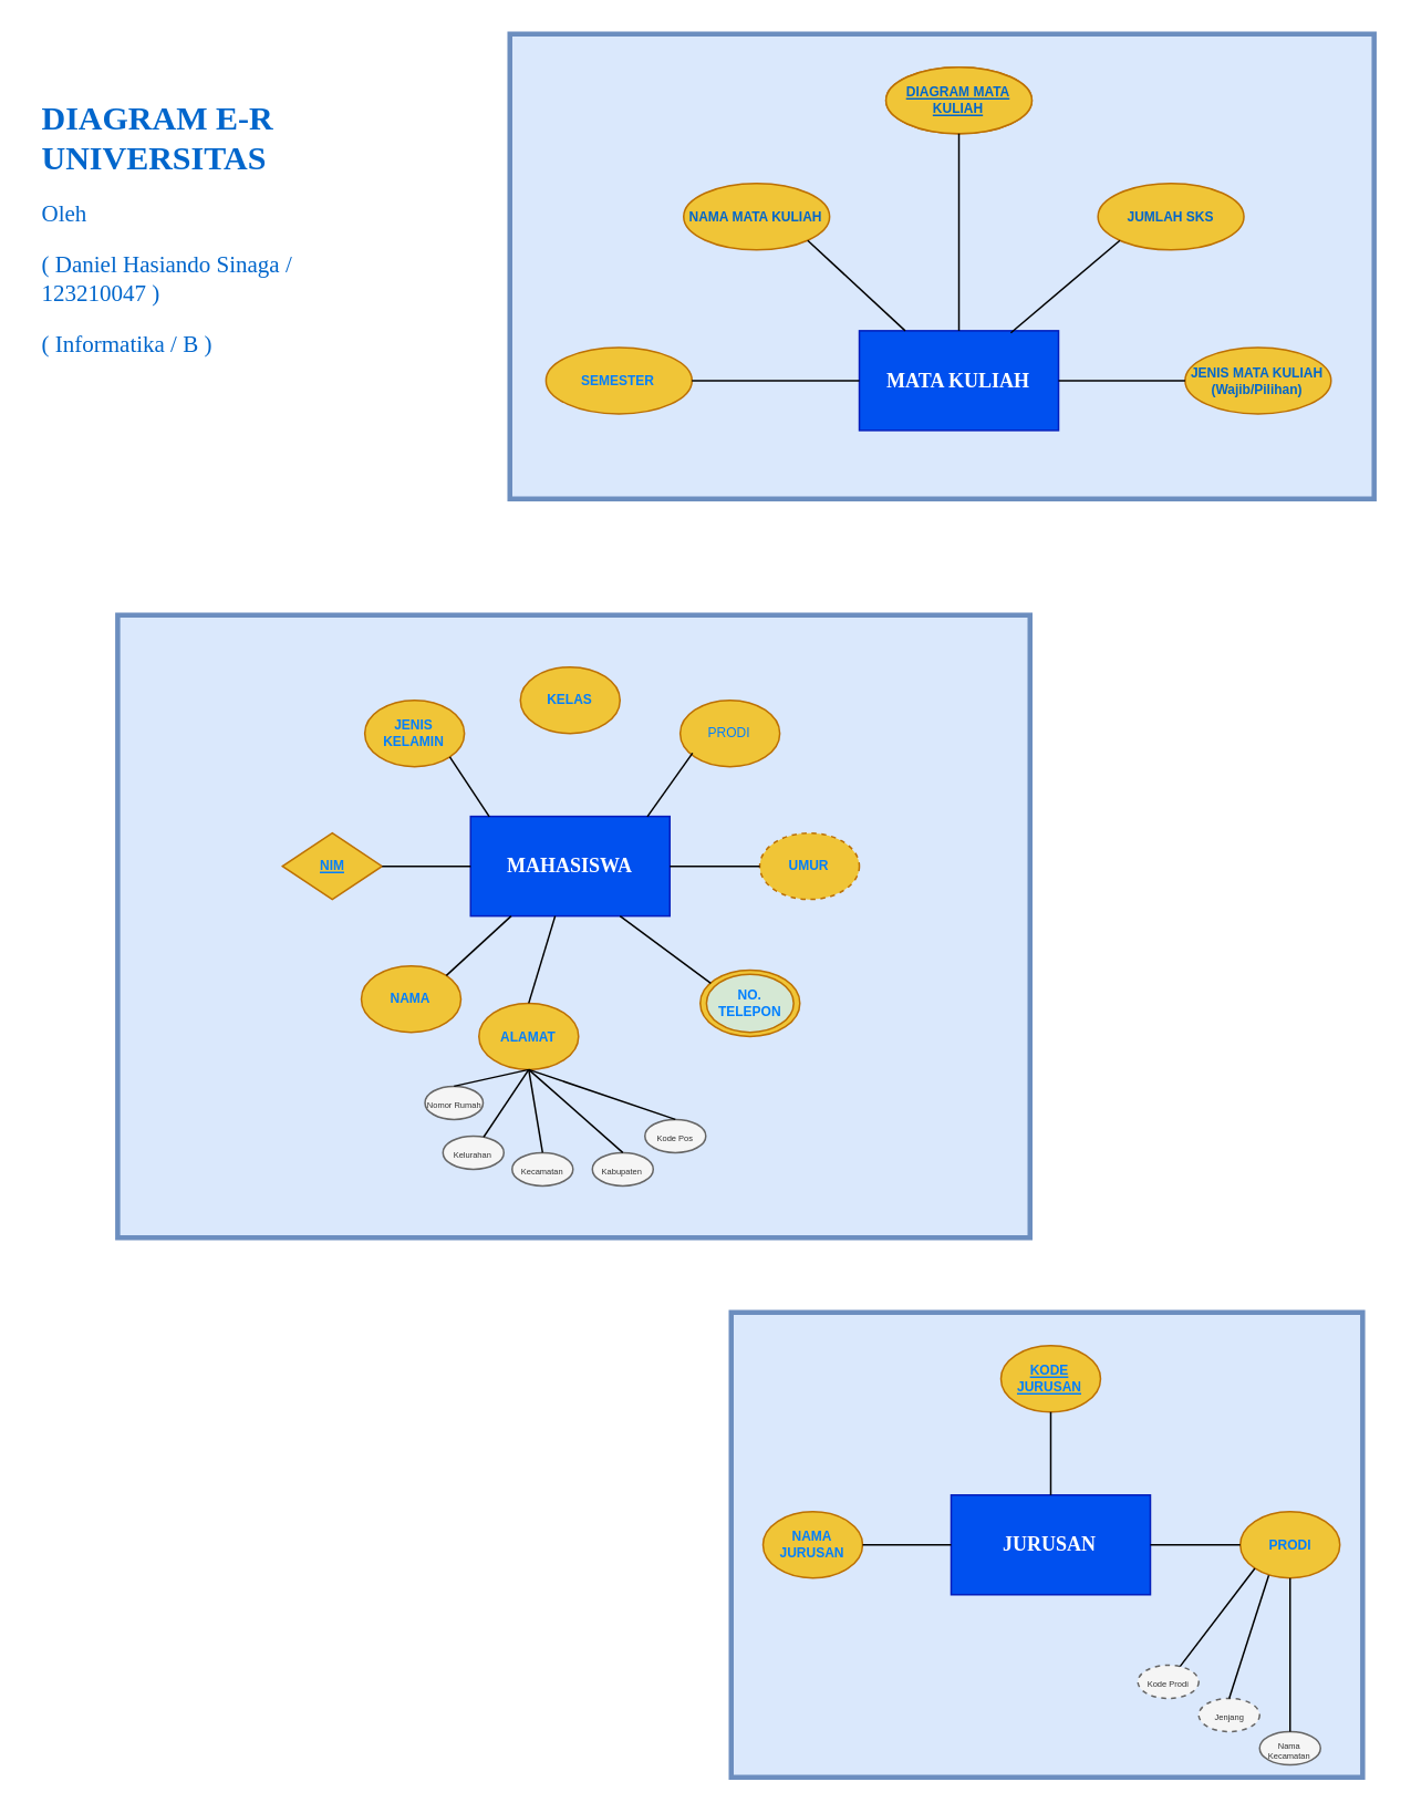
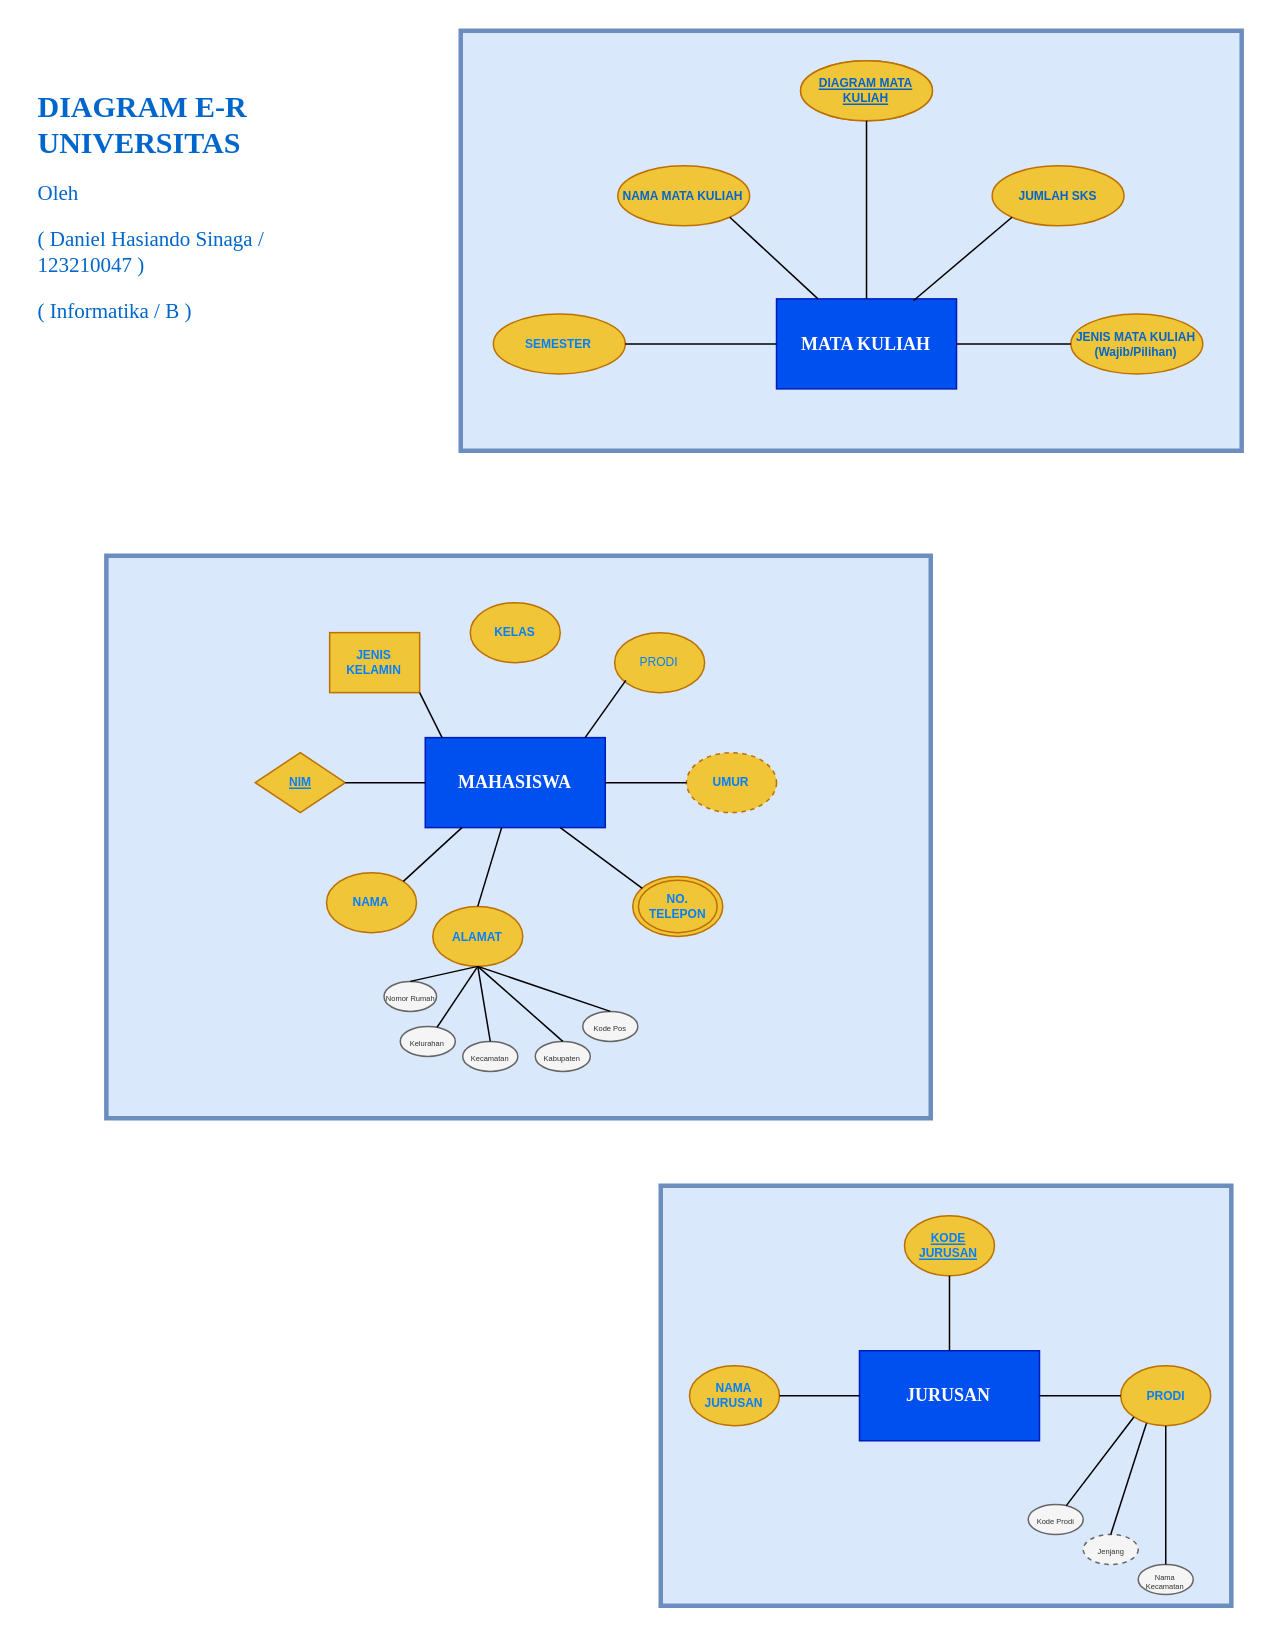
- <mxCell id="8" value="JENIS KELAMIN" style="ellipse;whiteSpace=wrap;html=1;fontSize=8;strokeColor=#BD7000;fontColor=#007FFF;fillColor=#F0C537;fontStyle=1" parent="1" vertex="1"><mxGeometry x="219.26" y="421.25" width="60" height="40" as="geometry" /></mxCell>
+ <mxCell id="8" value="JENIS KELAMIN" style="whiteSpace=wrap;html=1;fontSize=8;strokeColor=#BD7000;fontColor=#007FFF;fillColor=#F0C537;fontStyle=1;rounded=0;" parent="1" vertex="1"><mxGeometry x="219.26" y="421.25" width="60" height="40" as="geometry" /></mxCell>
- <mxCell id="12" value="NO. TELEPON" style="ellipse;whiteSpace=wrap;html=1;fontSize=8;strokeColor=#BD7000;fontColor=#007FFF;fillColor=#d5e8d4;fontStyle=1;" parent="1" vertex="1"><mxGeometry x="425.1" y="586.25" width="52.5" height="35" as="geometry" /></mxCell>
+ <mxCell id="12" value="NO. TELEPON" style="ellipse;whiteSpace=wrap;html=1;fontSize=8;strokeColor=#BD7000;fontColor=#007FFF;fillColor=#F0C537;fontStyle=1" parent="1" vertex="1"><mxGeometry x="425.1" y="586.25" width="52.5" height="35" as="geometry" /></mxCell>
- <mxCell id="47" value="Kode Prodi" style="ellipse;whiteSpace=wrap;html=1;fontSize=5;fillColor=#f5f5f5;strokeColor=#666666;fontColor=#333333;dashed=1;" vertex="1" parent="1"><mxGeometry x="684.98" y="1002.5" width="36.67" height="20" as="geometry" /></mxCell>
+ <mxCell id="47" value="Kode Prodi" style="ellipse;whiteSpace=wrap;html=1;fontSize=5;fillColor=#f5f5f5;strokeColor=#666666;fontColor=#333333;" vertex="1" parent="1"><mxGeometry x="684.98" y="1002.5" width="36.67" height="20" as="geometry" /></mxCell>
